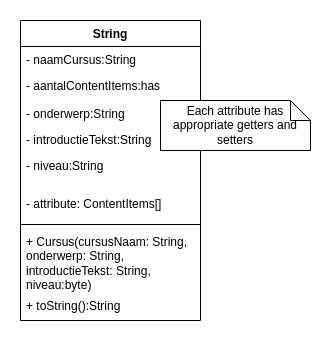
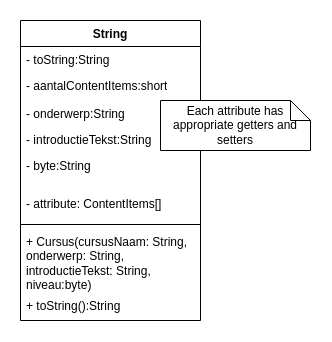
- <mxCell id="3" value="- naamCursus:String" style="text;strokeColor=none;fillColor=none;align=left;verticalAlign=top;spacingLeft=4;spacingRight=4;overflow=hidden;rotatable=0;points=[[0,0.5],[1,0.5]];portConstraint=eastwest;whiteSpace=wrap;html=1;" parent="2" vertex="1"><mxGeometry y="26" width="180" height="26" as="geometry" /></mxCell>
+ <mxCell id="3" value="- toString:String" style="text;strokeColor=none;fillColor=none;align=left;verticalAlign=top;spacingLeft=4;spacingRight=4;overflow=hidden;rotatable=0;points=[[0,0.5],[1,0.5]];portConstraint=eastwest;whiteSpace=wrap;html=1;" parent="2" vertex="1"><mxGeometry y="26" width="180" height="26" as="geometry" /></mxCell>
- <mxCell id="4" value="- aantalContentItems:has" style="text;strokeColor=none;fillColor=none;align=left;verticalAlign=top;spacingLeft=4;spacingRight=4;overflow=hidden;rotatable=0;points=[[0,0.5],[1,0.5]];portConstraint=eastwest;whiteSpace=wrap;html=1;" parent="2" vertex="1"><mxGeometry y="52" width="180" height="28" as="geometry" /></mxCell>
+ <mxCell id="4" value="- aantalContentItems:short" style="text;strokeColor=none;fillColor=none;align=left;verticalAlign=top;spacingLeft=4;spacingRight=4;overflow=hidden;rotatable=0;points=[[0,0.5],[1,0.5]];portConstraint=eastwest;whiteSpace=wrap;html=1;" parent="2" vertex="1"><mxGeometry y="52" width="180" height="28" as="geometry" /></mxCell>
- <mxCell id="7" value="- niveau:String" style="text;strokeColor=none;fillColor=none;align=left;verticalAlign=top;spacingLeft=4;spacingRight=4;overflow=hidden;rotatable=0;points=[[0,0.5],[1,0.5]];portConstraint=eastwest;whiteSpace=wrap;html=1;" parent="2" vertex="1"><mxGeometry y="132" width="180" height="38" as="geometry" /></mxCell>
+ <mxCell id="7" value="- byte:String" style="text;strokeColor=none;fillColor=none;align=left;verticalAlign=top;spacingLeft=4;spacingRight=4;overflow=hidden;rotatable=0;points=[[0,0.5],[1,0.5]];portConstraint=eastwest;whiteSpace=wrap;html=1;" parent="2" vertex="1"><mxGeometry y="132" width="180" height="38" as="geometry" /></mxCell>
